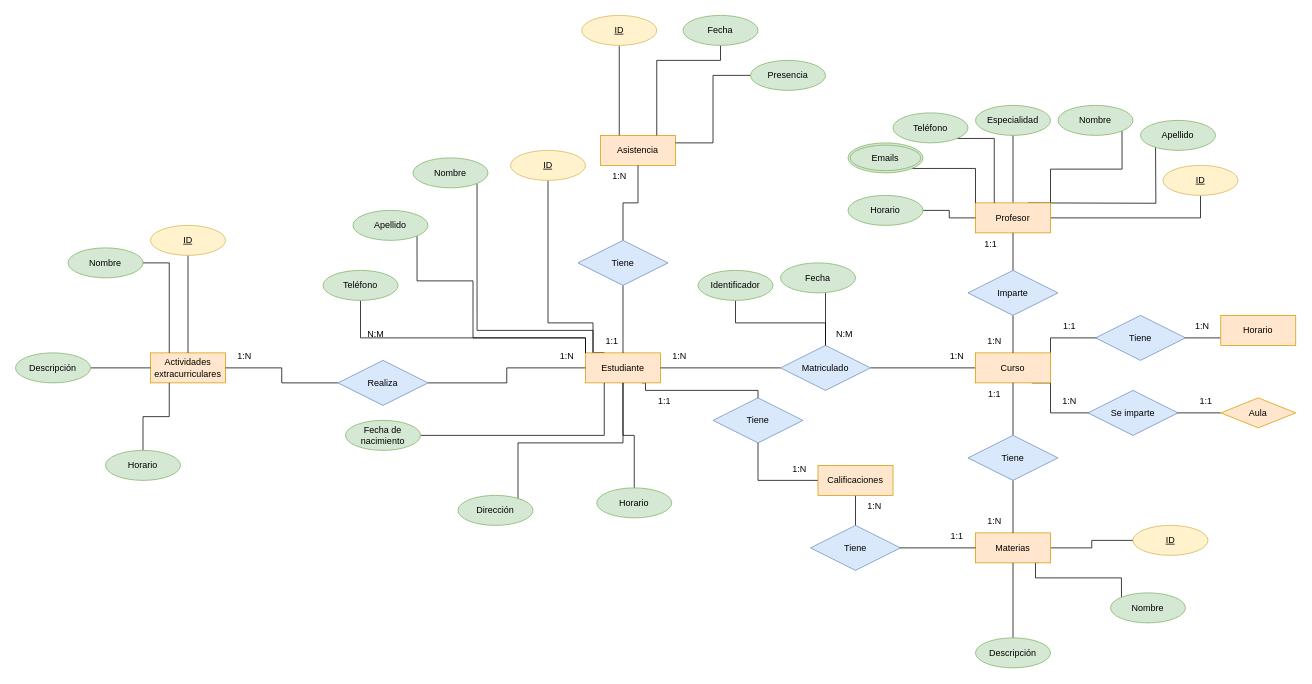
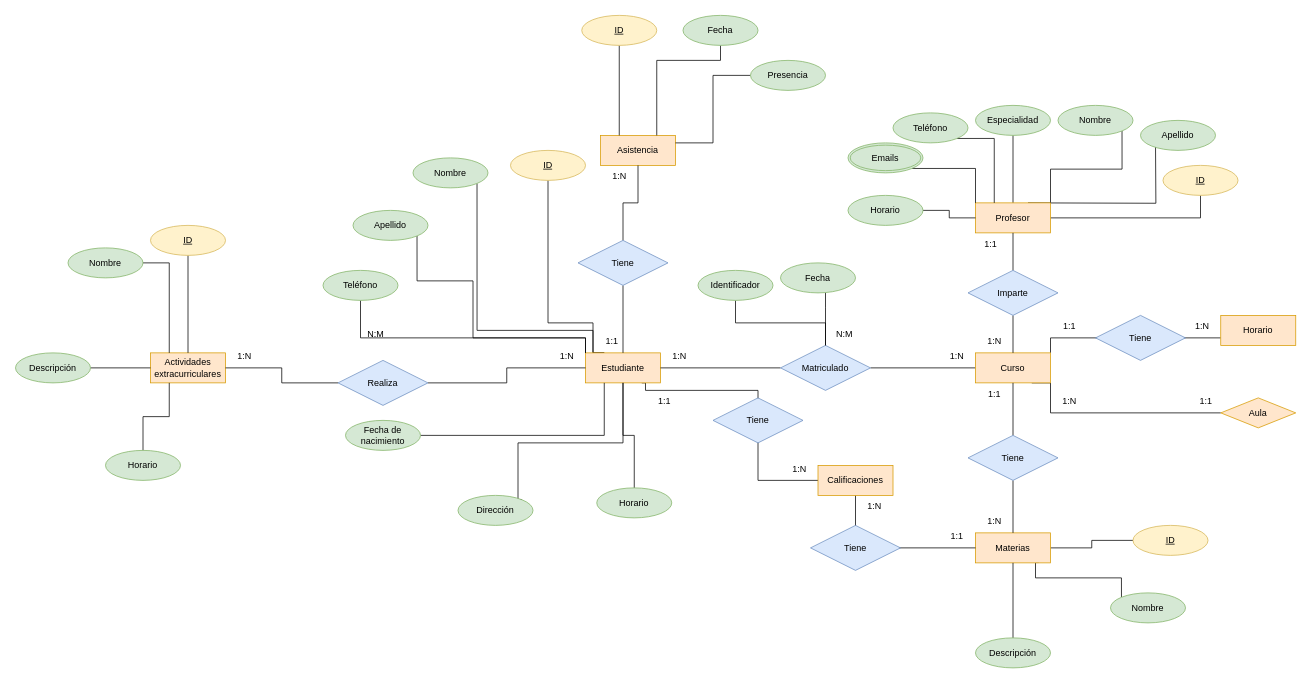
- <mxCell id="61" value="Se imparte" style="shape=rhombus;perimeter=rhombusPerimeter;whiteSpace=wrap;html=1;align=center;fillColor=#dae8fc;strokeColor=#6c8ebf;" parent="1" vertex="1"><mxGeometry x="1450" y="520" width="120" height="60" as="geometry" /></mxCell>
